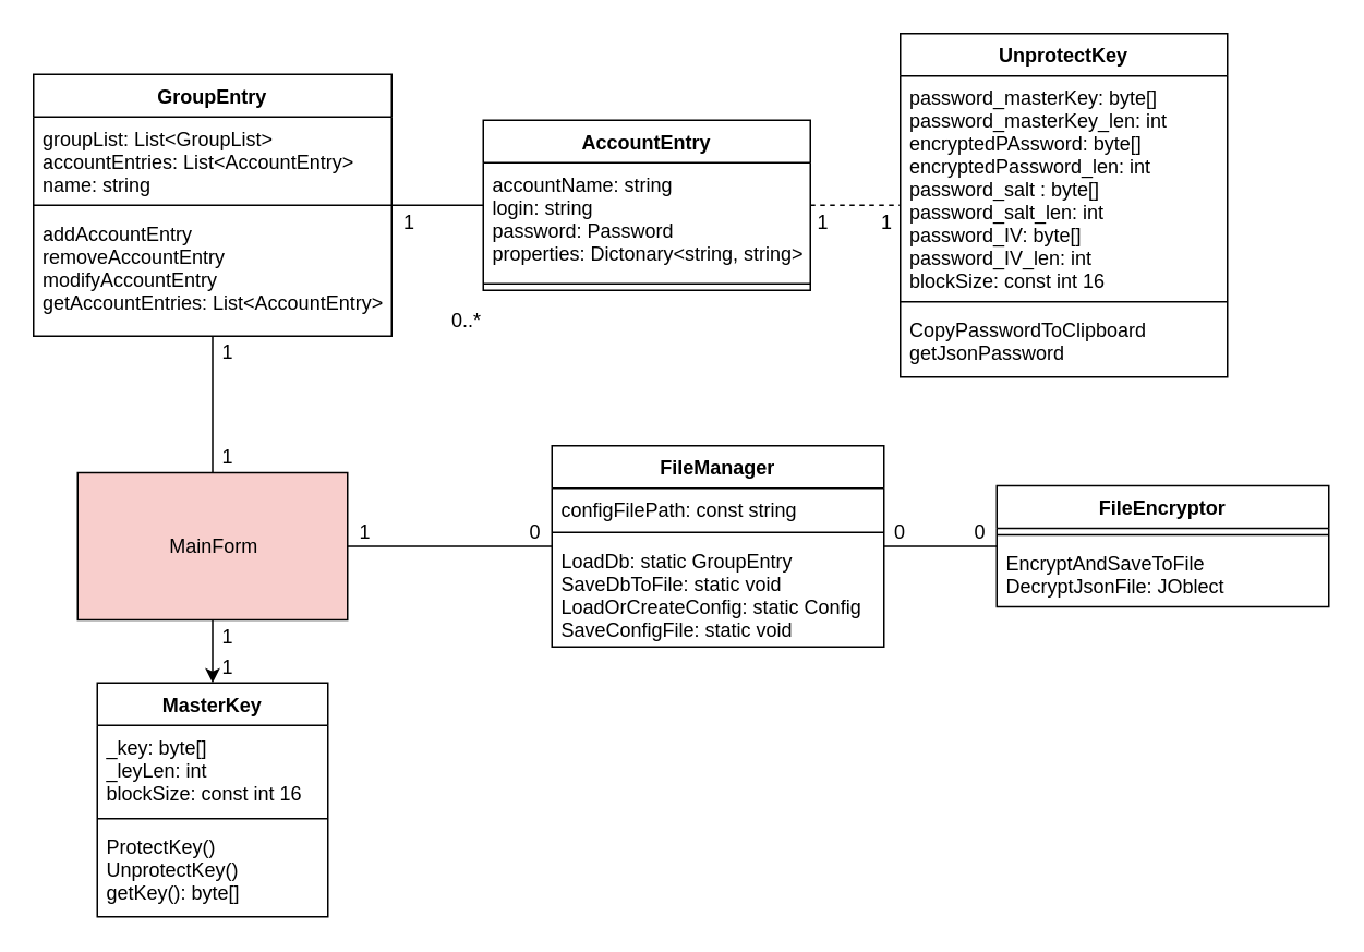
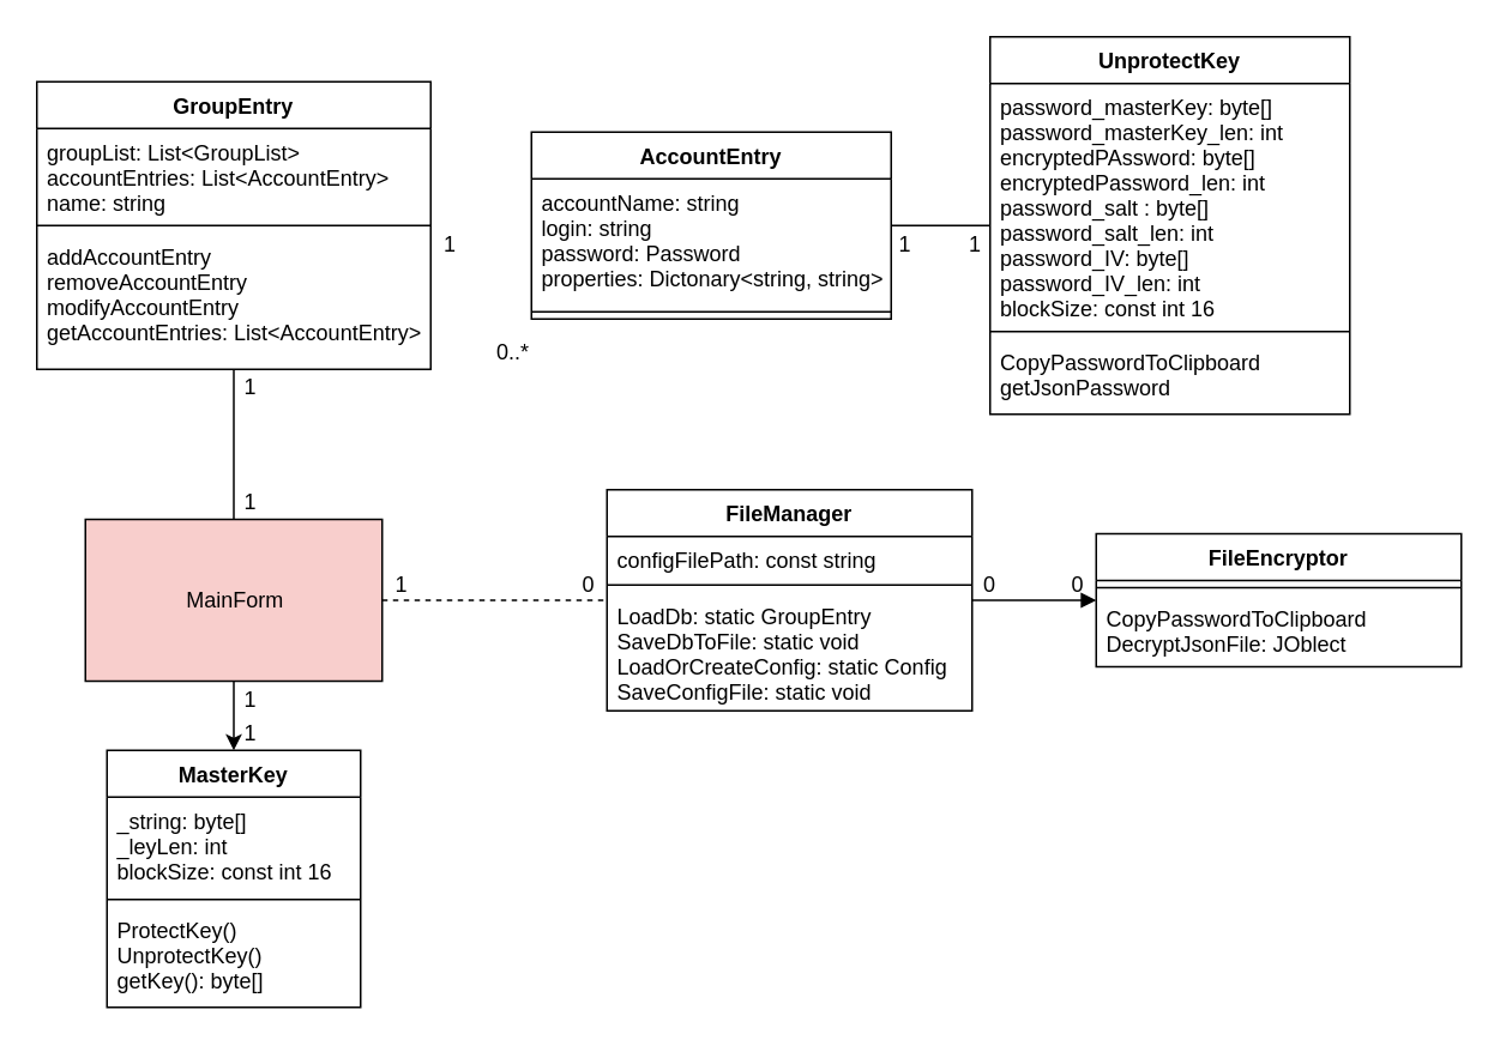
- <mxCell id="25" value="" style="endArrow=none;html=1;rounded=0;" parent="1" source="13" target="10" edge="1"><mxGeometry width="50" height="50" relative="1" as="geometry"><mxPoint x="210" y="137" as="sourcePoint" /><mxPoint x="279" y="137" as="targetPoint" /></mxGeometry></mxCell>
- <mxCell id="26" value="" style="endArrow=none;html=1;rounded=0;dashed=1;" parent="1" source="10" target="2" edge="1"><mxGeometry width="50" height="50" relative="1" as="geometry"><mxPoint x="499" y="121" as="sourcePoint" /><mxPoint x="555" y="121" as="targetPoint" /></mxGeometry></mxCell>
+ <mxCell id="26" value="" style="endArrow=none;html=1;rounded=0;" parent="1" source="10" target="2" edge="1"><mxGeometry width="50" height="50" relative="1" as="geometry"><mxPoint x="499" y="121" as="sourcePoint" /><mxPoint x="555" y="121" as="targetPoint" /></mxGeometry></mxCell>
- <mxCell id="28" value="" style="endArrow=none;html=1;rounded=0;" parent="1" source="27" target="17" edge="1"><mxGeometry width="50" height="50" relative="1" as="geometry"><mxPoint x="233" y="353" as="sourcePoint" /><mxPoint x="302" y="353" as="targetPoint" /></mxGeometry></mxCell>
+ <mxCell id="28" value="" style="endArrow=none;html=1;rounded=0;dashed=1;" parent="1" source="27" target="17" edge="1"><mxGeometry width="50" height="50" relative="1" as="geometry"><mxPoint x="233" y="353" as="sourcePoint" /><mxPoint x="302" y="353" as="targetPoint" /></mxGeometry></mxCell>
- <mxCell id="24" value="" style="endArrow=none;html=1;rounded=0;" parent="1" source="17" target="21" edge="1"><mxGeometry width="50" height="50" relative="1" as="geometry"><mxPoint x="788" y="113" as="sourcePoint" /><mxPoint x="838" y="63" as="targetPoint" /></mxGeometry></mxCell>
+ <mxCell id="24" value="" style="endArrow=block;html=1;rounded=0;" parent="1" source="17" target="21" edge="1"><mxGeometry width="50" height="50" relative="1" as="geometry"><mxPoint x="788" y="113" as="sourcePoint" /><mxPoint x="838" y="63" as="targetPoint" /></mxGeometry></mxCell>
- <mxCell id="23" value="EncryptAndSaveToFile&#10;DecryptJsonFile: JOblect" style="text;strokeColor=none;fillColor=none;align=left;verticalAlign=top;spacingLeft=4;spacingRight=4;overflow=hidden;rotatable=0;points=[[0,0.5],[1,0.5]];portConstraint=eastwest;" parent="21" vertex="1"><mxGeometry y="34" width="203" height="40" as="geometry" /></mxCell>
+ <mxCell id="23" value="CopyPasswordToClipboard&#10;DecryptJsonFile: JOblect" style="text;strokeColor=none;fillColor=none;align=left;verticalAlign=top;spacingLeft=4;spacingRight=4;overflow=hidden;rotatable=0;points=[[0,0.5],[1,0.5]];portConstraint=eastwest;" parent="21" vertex="1"><mxGeometry y="34" width="203" height="40" as="geometry" /></mxCell>
- <mxCell id="7" value="_key: byte[]&#10;_leyLen: int&#10;blockSize: const int 16" style="text;strokeColor=none;fillColor=none;align=left;verticalAlign=top;spacingLeft=4;spacingRight=4;overflow=hidden;rotatable=0;points=[[0,0.5],[1,0.5]];portConstraint=eastwest;" parent="6" vertex="1"><mxGeometry y="26" width="141" height="53" as="geometry" /></mxCell>
+ <mxCell id="7" value="_string: byte[]&#10;_leyLen: int&#10;blockSize: const int 16" style="text;strokeColor=none;fillColor=none;align=left;verticalAlign=top;spacingLeft=4;spacingRight=4;overflow=hidden;rotatable=0;points=[[0,0.5],[1,0.5]];portConstraint=eastwest;" parent="6" vertex="1"><mxGeometry y="26" width="141" height="53" as="geometry" /></mxCell>
